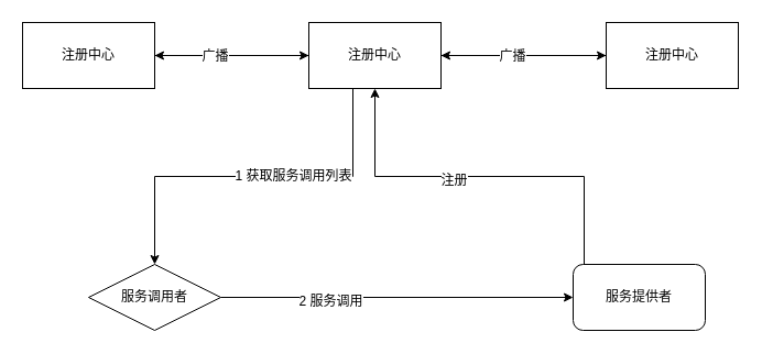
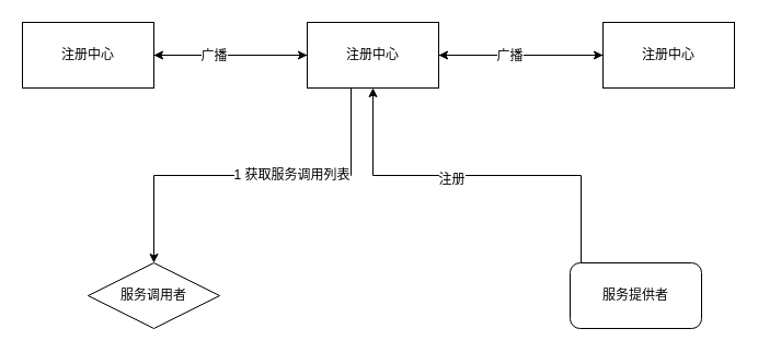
- <mxCell id="13" style="edgeStyle=orthogonalEdgeStyle;rounded=0;orthogonalLoop=1;jettySize=auto;html=1;" edge="1" parent="1" source="15" target="18"><mxGeometry relative="1" as="geometry" /></mxCell>
- <mxCell id="14" value="2 服务调用" style="text;html=1;resizable=0;points=[];align=center;verticalAlign=middle;labelBackgroundColor=#ffffff;" vertex="1" connectable="0" parent="13"><mxGeometry x="-0.384" y="-3" relative="1" as="geometry"><mxPoint as="offset" /></mxGeometry></mxCell>
